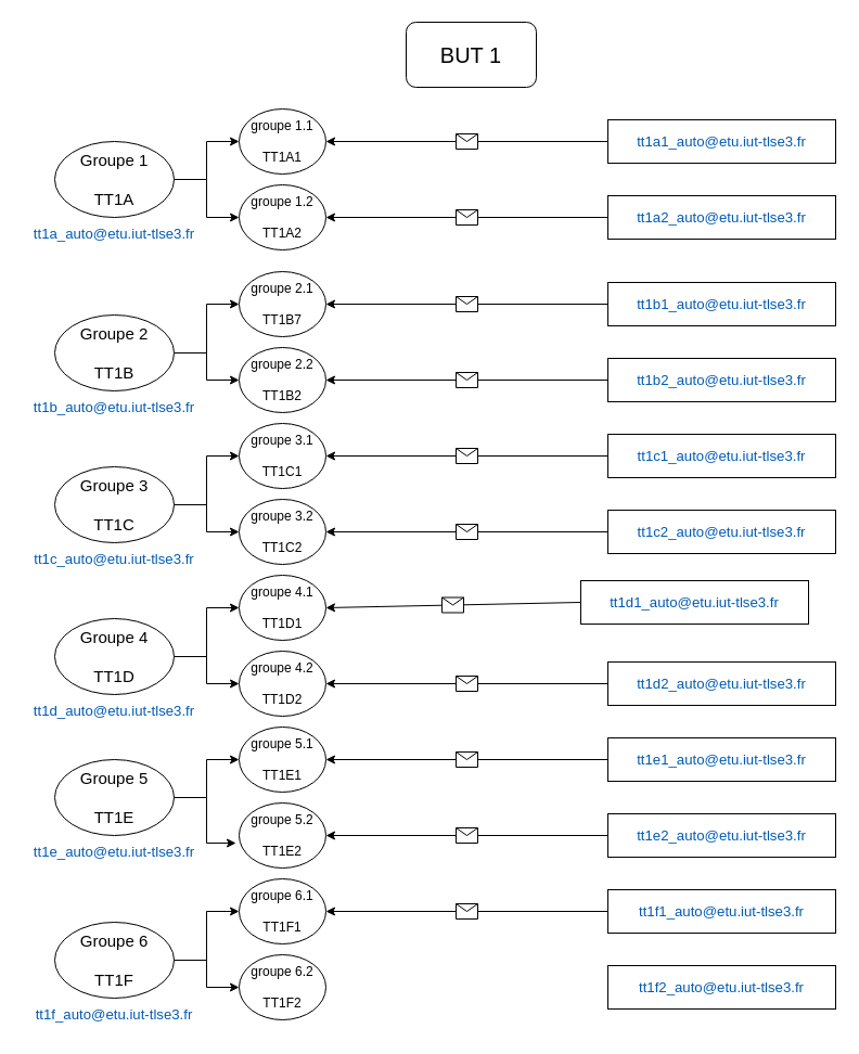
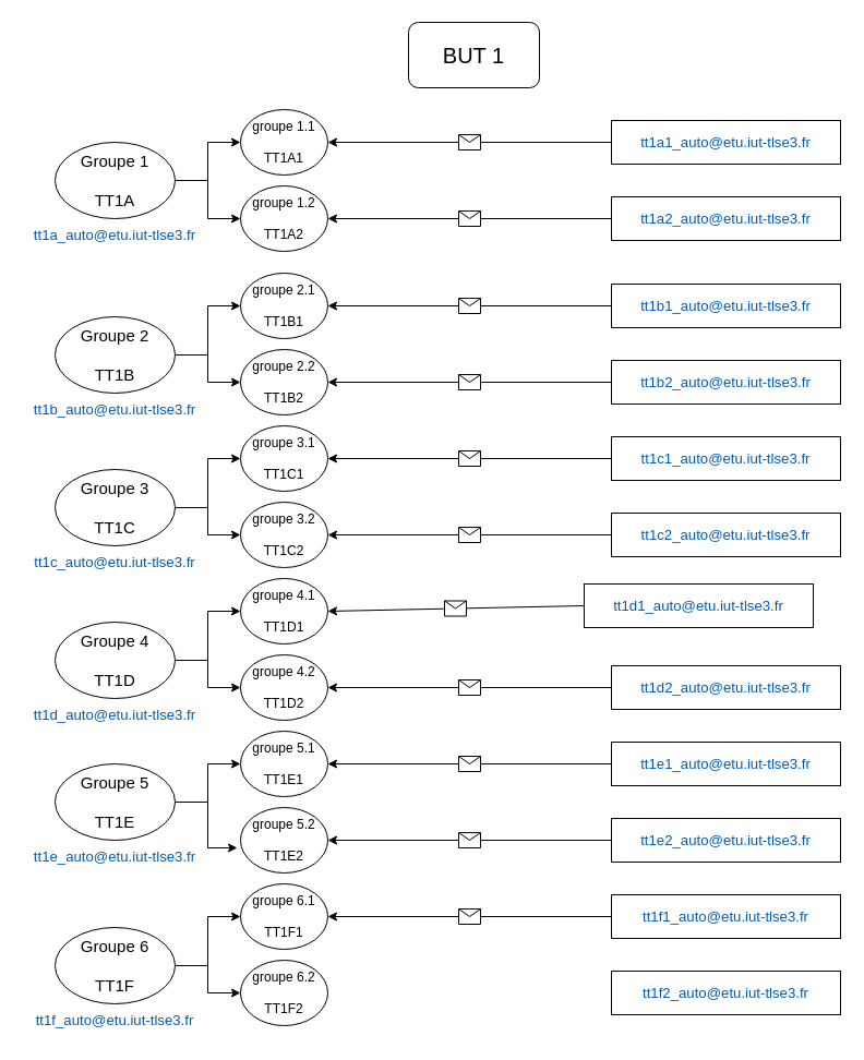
- <mxCell id="22" value="groupe 2.1&lt;br style=&quot;font-size: 12px;&quot;&gt;&lt;br style=&quot;font-size: 12px;&quot;&gt;TT1B7" style="ellipse;whiteSpace=wrap;html=1;fontSize=12;" parent="1" vertex="1"><mxGeometry x="220" y="250" width="80" height="60" as="geometry" /></mxCell>
+ <mxCell id="22" value="groupe 2.1&lt;br style=&quot;font-size: 12px;&quot;&gt;&lt;br style=&quot;font-size: 12px;&quot;&gt;TT1B1" style="ellipse;whiteSpace=wrap;html=1;fontSize=12;" parent="1" vertex="1"><mxGeometry x="220" y="250" width="80" height="60" as="geometry" /></mxCell>
